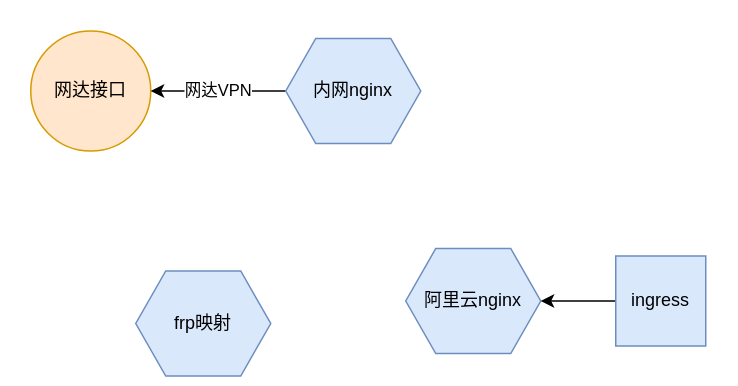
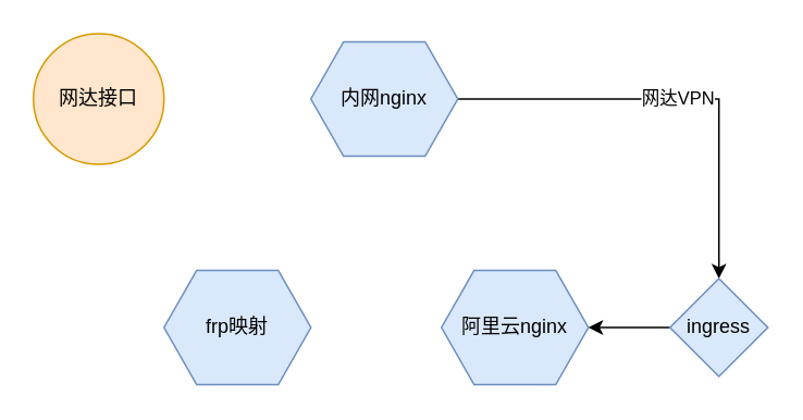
- <mxCell id="3" value="网达VPN" style="edgeStyle=orthogonalEdgeStyle;rounded=0;orthogonalLoop=1;jettySize=auto;html=1;entryX=1;entryY=0.5;entryDx=0;entryDy=0;" edge="1" parent="1" source="4" target="2"><mxGeometry relative="1" as="geometry" /></mxCell>
+ <mxCell id="3" value="网达VPN" style="edgeStyle=orthogonalEdgeStyle;rounded=0;orthogonalLoop=1;jettySize=auto;html=1;" edge="1" parent="1" source="4" target="8"><mxGeometry relative="1" as="geometry" /></mxCell>
- <mxCell id="8" value="ingress" style="rounded=0;whiteSpace=wrap;html=1;fillColor=#dae8fc;strokeColor=#6c8ebf;" vertex="1" parent="1"><mxGeometry x="410" y="170" width="60" height="60" as="geometry" /></mxCell>
+ <mxCell id="8" value="ingress" style="rhombus;whiteSpace=wrap;html=1;fillColor=#dae8fc;strokeColor=#6c8ebf;" vertex="1" parent="1"><mxGeometry x="410" y="170" width="60" height="60" as="geometry" /></mxCell>
- <mxCell id="5" value="frp映射" style="shape=hexagon;perimeter=hexagonPerimeter2;whiteSpace=wrap;html=1;fixedSize=1;fillColor=#dae8fc;strokeColor=#6c8ebf;" vertex="1" parent="1"><mxGeometry x="90" y="180" width="90" height="70" as="geometry" /></mxCell>
+ <mxCell id="5" value="frp映射" style="shape=hexagon;perimeter=hexagonPerimeter2;whiteSpace=wrap;html=1;fixedSize=1;fillColor=#dae8fc;strokeColor=#6c8ebf;" vertex="1" parent="1"><mxGeometry x="100" y="165" width="90" height="70" as="geometry" /></mxCell>
